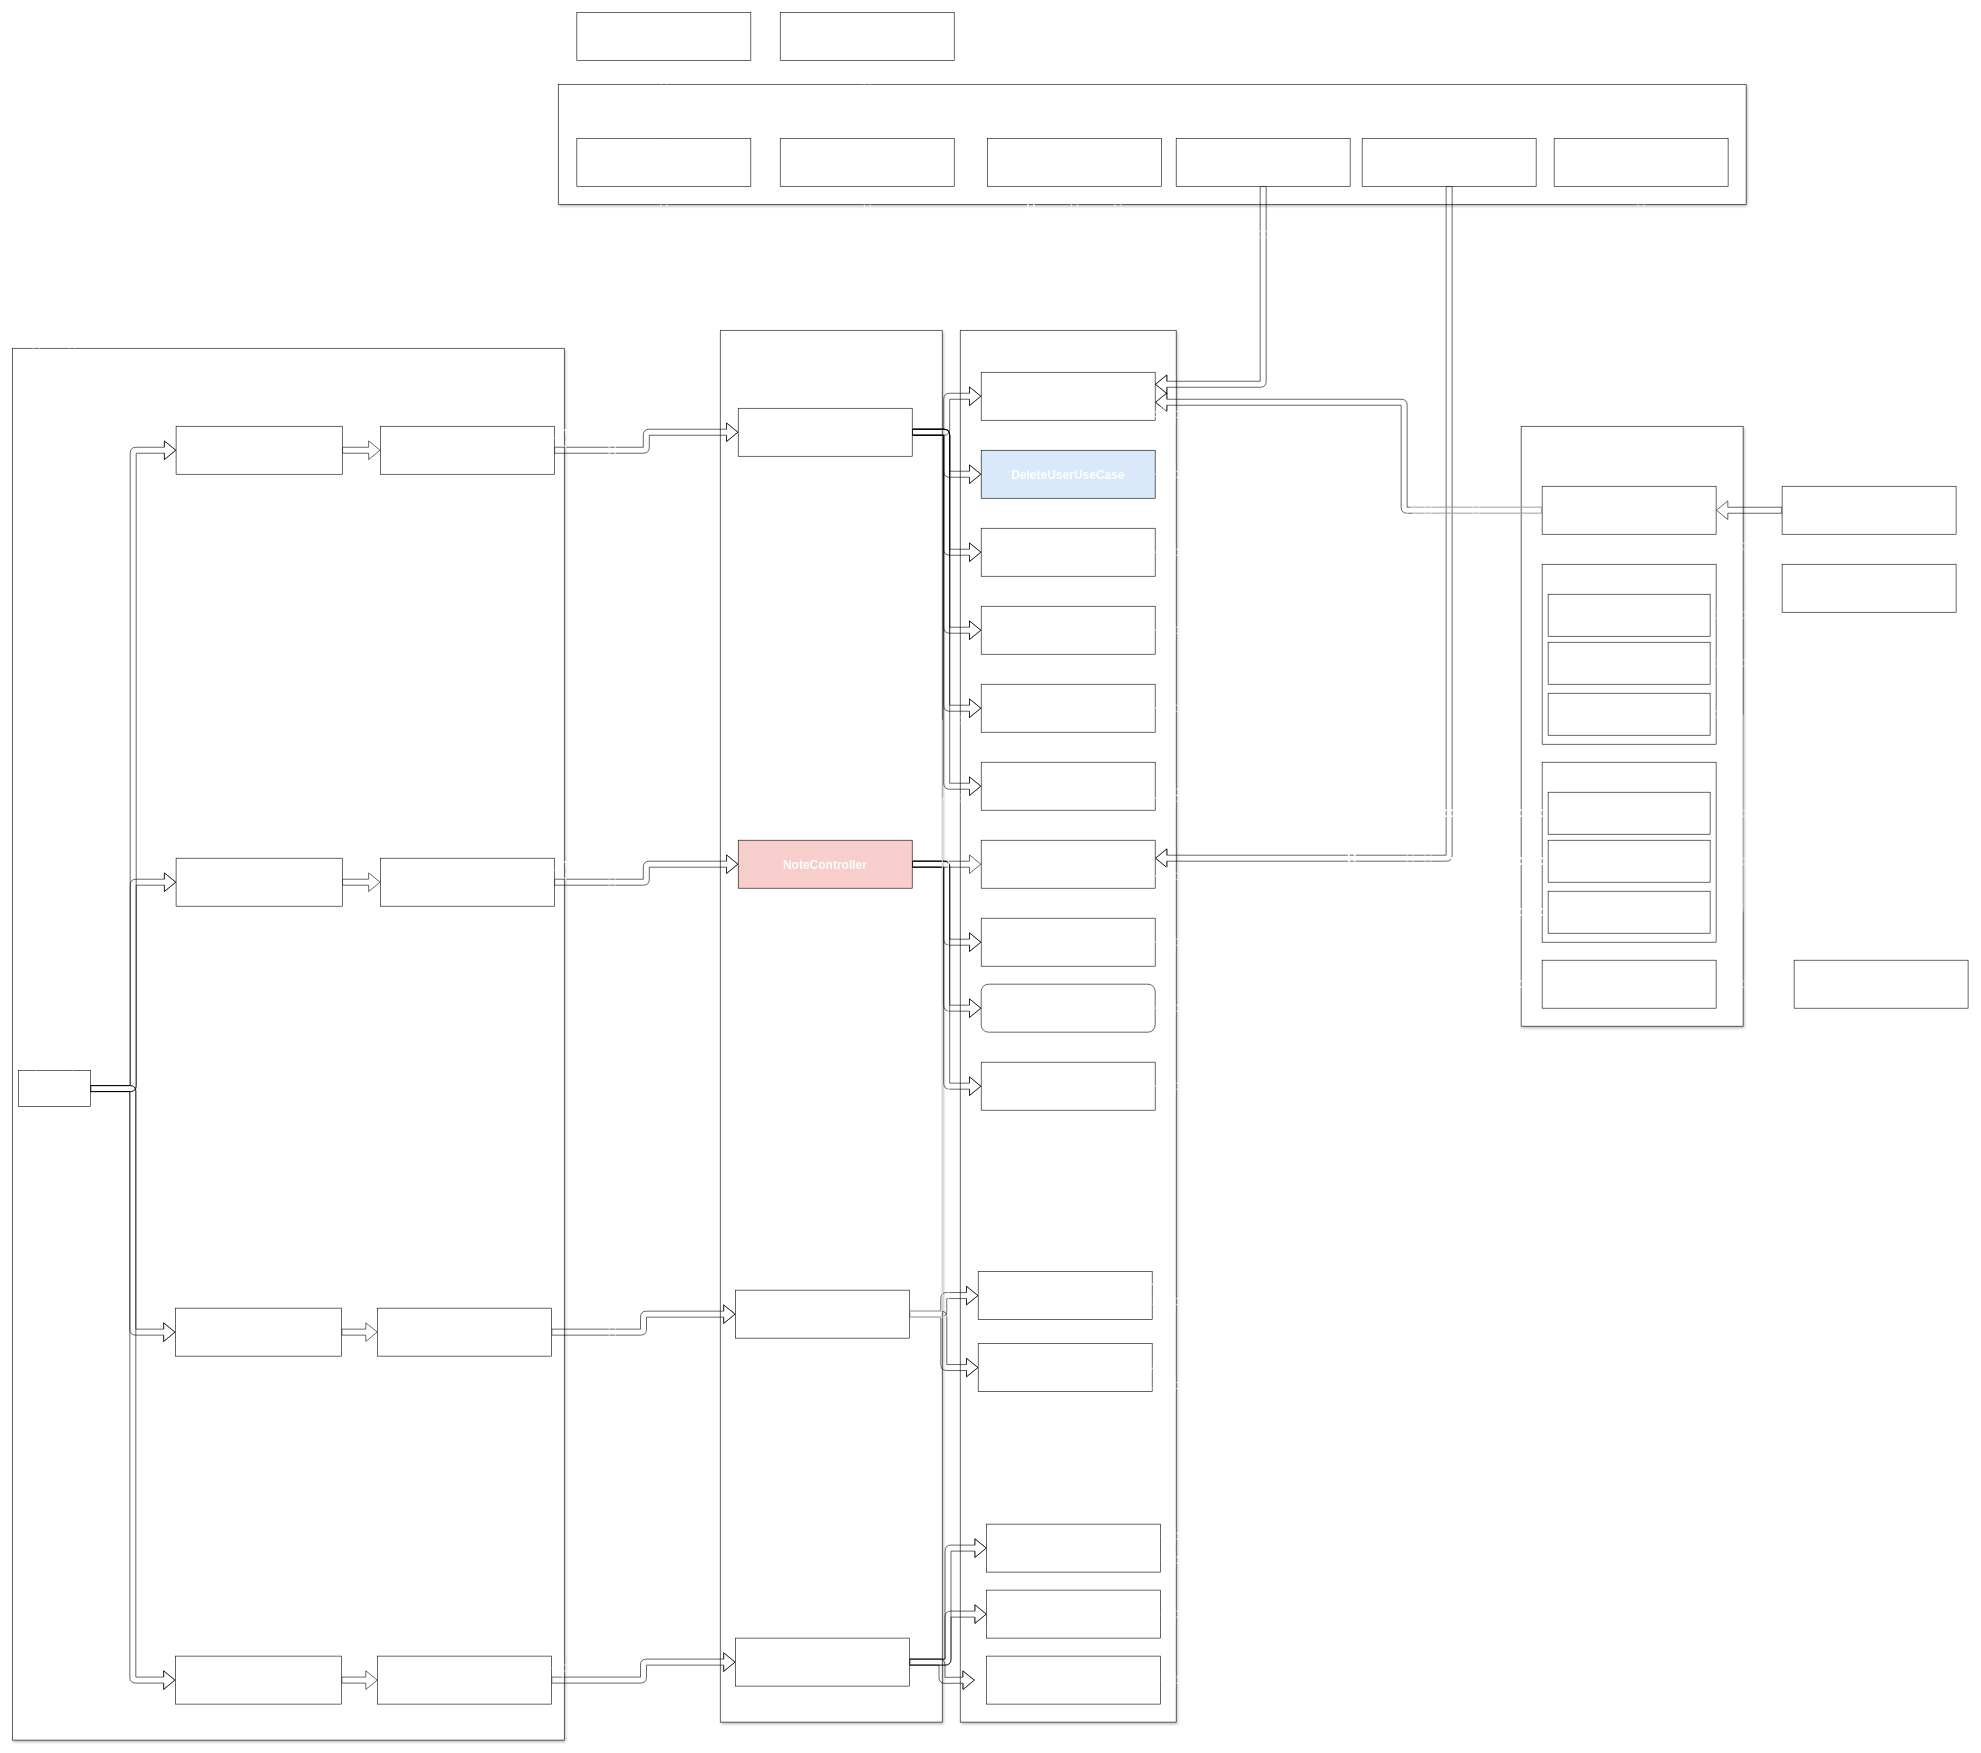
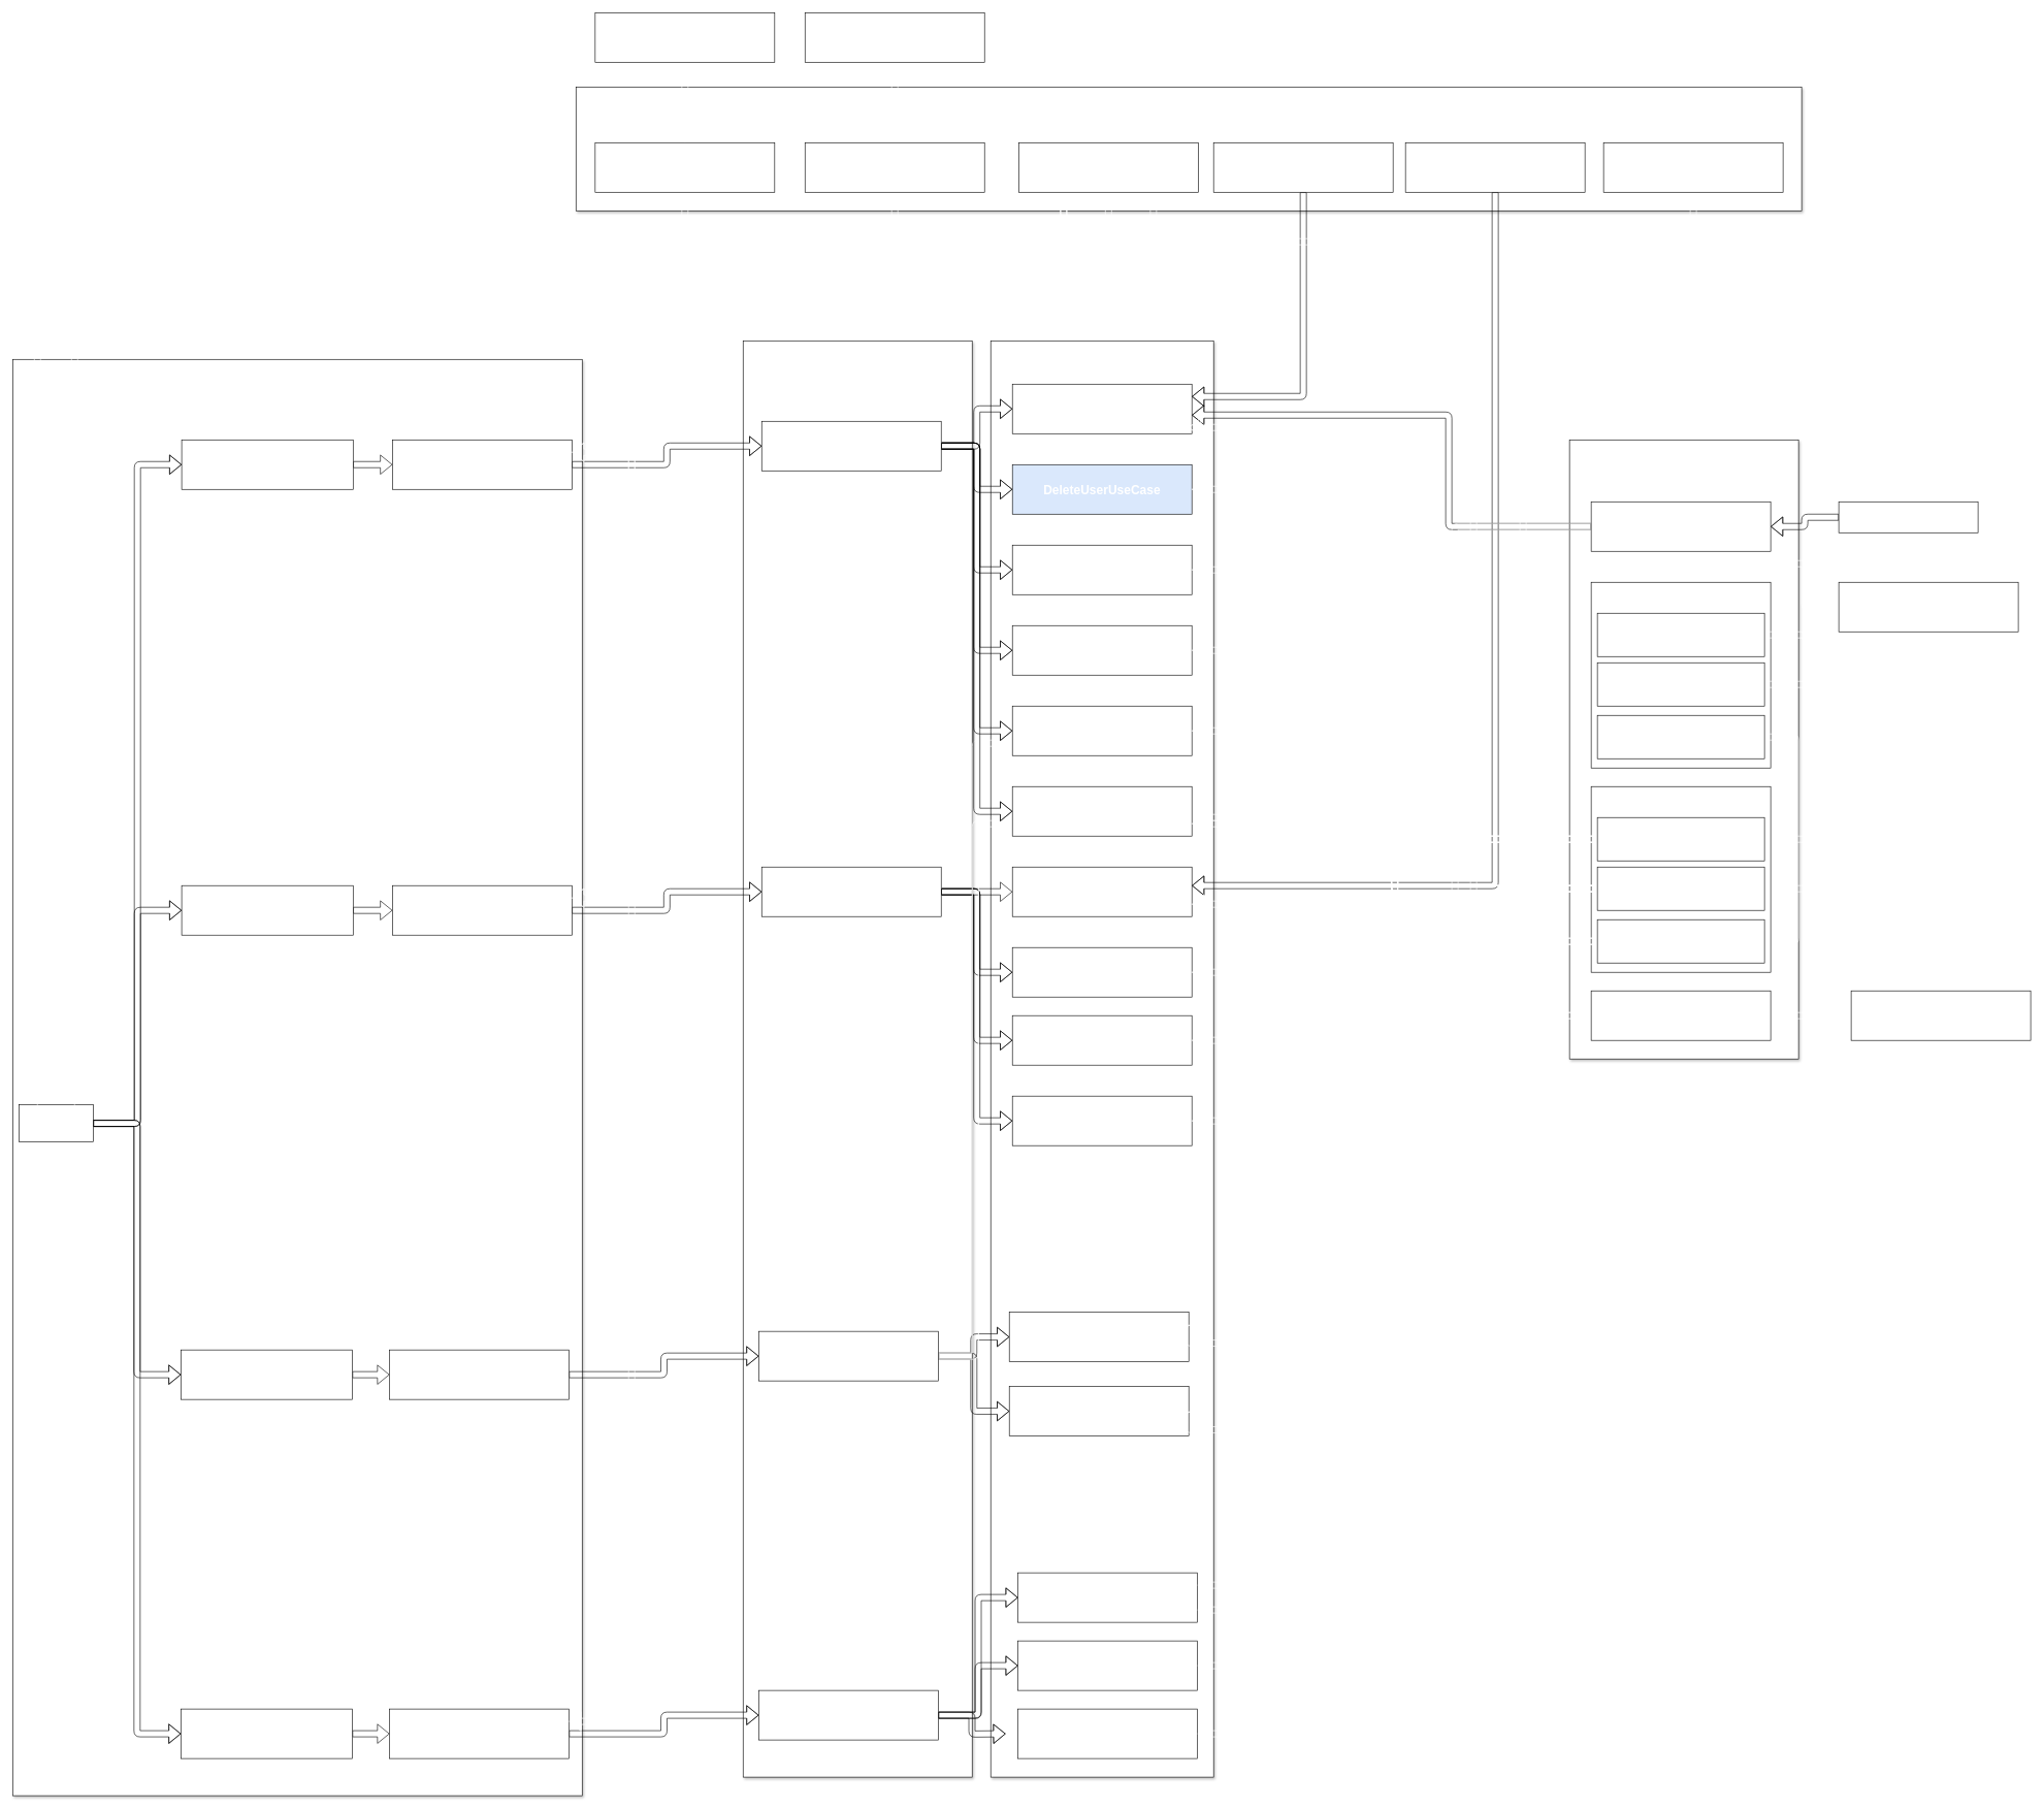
- <mxCell id="74" value="&lt;b&gt;BCrypt&lt;br&gt;&lt;/b&gt;" style="rounded=0;whiteSpace=wrap;html=1;fontSize=20;fontColor=#FFFFFF;" vertex="1" parent="1"><mxGeometry x="2970" y="810" width="290" height="80" as="geometry" /></mxCell>
+ <mxCell id="74" value="&lt;b&gt;BCrypt&lt;br&gt;&lt;/b&gt;" style="rounded=0;whiteSpace=wrap;html=1;fontSize=20;fontColor=#FFFFFF;" vertex="1" parent="1"><mxGeometry x="2970" y="810" width="225" height="50" as="geometry" /></mxCell>
- <mxCell id="32" value="&lt;b&gt;NoteController&lt;br&gt;&lt;/b&gt;" style="rounded=0;whiteSpace=wrap;html=1;fontSize=20;fontColor=#FFFFFF;strokeColor=default;fillColor=#f8cecc;" vertex="1" parent="1"><mxGeometry x="1230" y="1400" width="290" height="80" as="geometry" /></mxCell>
+ <mxCell id="32" value="&lt;b&gt;NoteController&lt;br&gt;&lt;/b&gt;" style="rounded=0;whiteSpace=wrap;html=1;fontSize=20;fontColor=#FFFFFF;strokeColor=default;" vertex="1" parent="1"><mxGeometry x="1230" y="1400" width="290" height="80" as="geometry" /></mxCell>
- <mxCell id="58" value="&lt;b&gt;GetAllNotesUseCase&lt;br&gt;&lt;/b&gt;" style="whiteSpace=wrap;html=1;fontSize=20;fontColor=#FFFFFF;rounded=1;" vertex="1" parent="1"><mxGeometry x="1635" y="1640" width="290" height="80" as="geometry" /></mxCell>
+ <mxCell id="58" value="&lt;b&gt;GetAllNotesUseCase&lt;br&gt;&lt;/b&gt;" style="rounded=0;whiteSpace=wrap;html=1;fontSize=20;fontColor=#FFFFFF;" vertex="1" parent="1"><mxGeometry x="1635" y="1640" width="290" height="80" as="geometry" /></mxCell>
